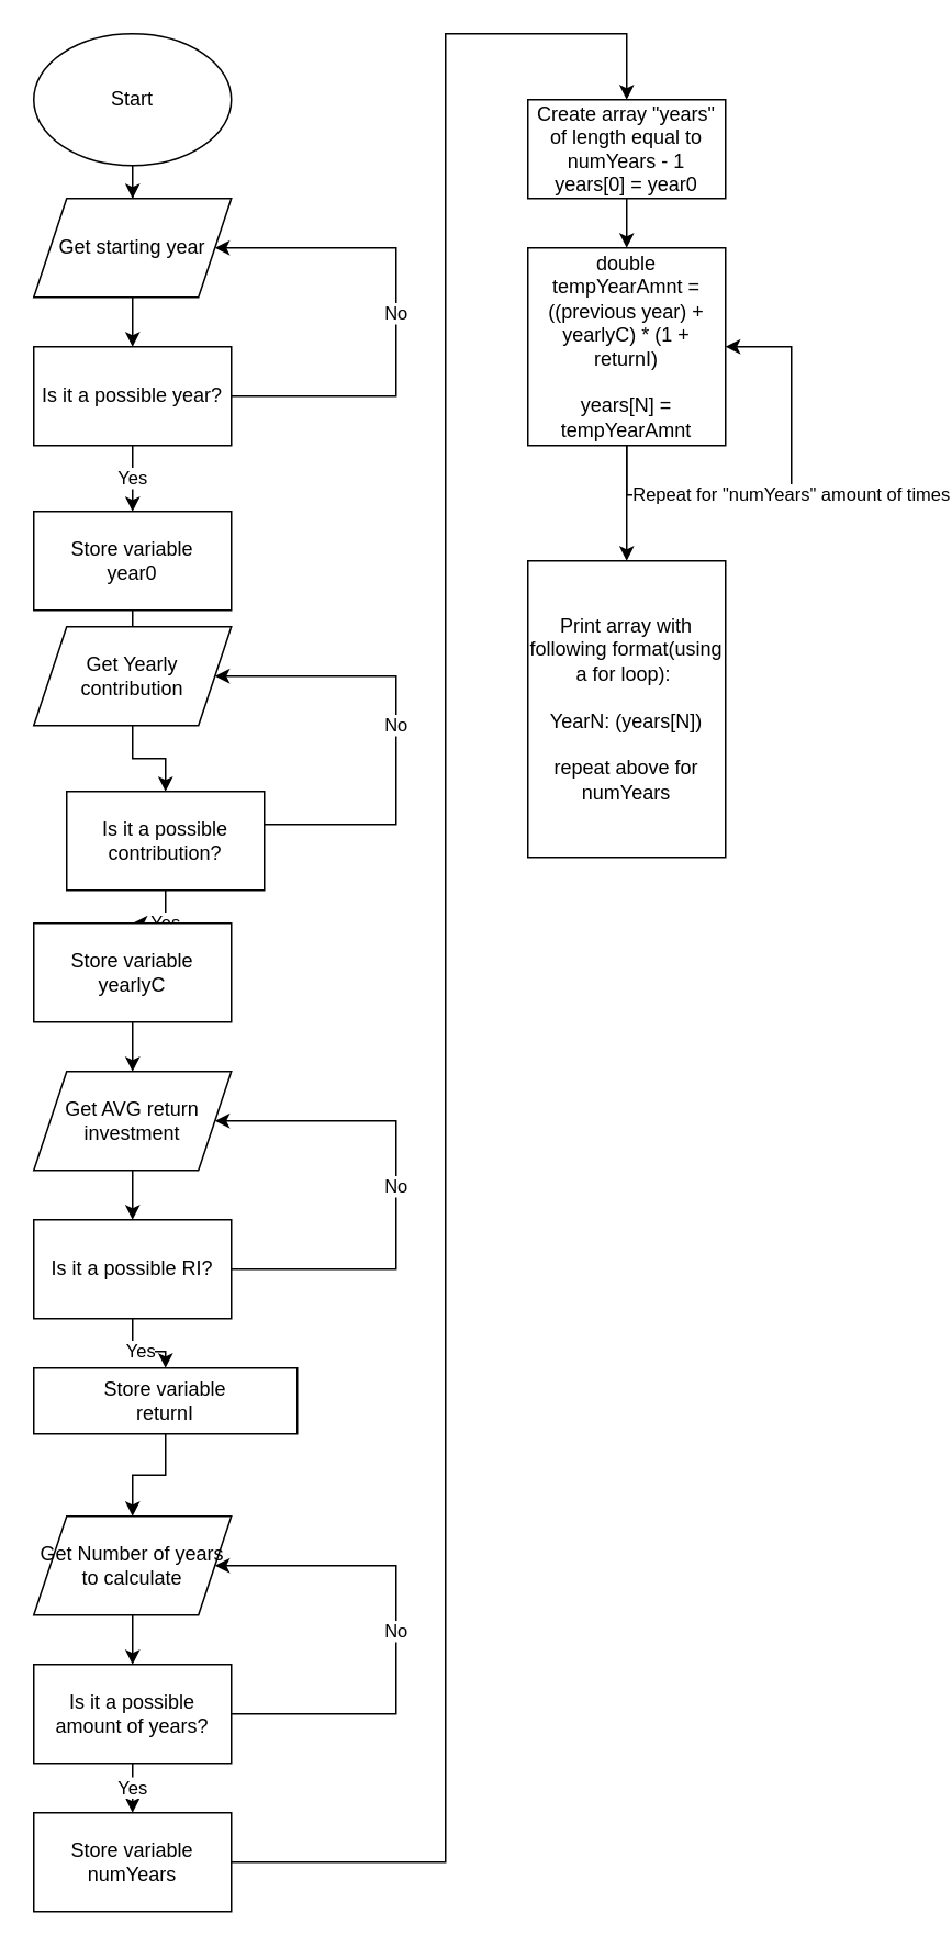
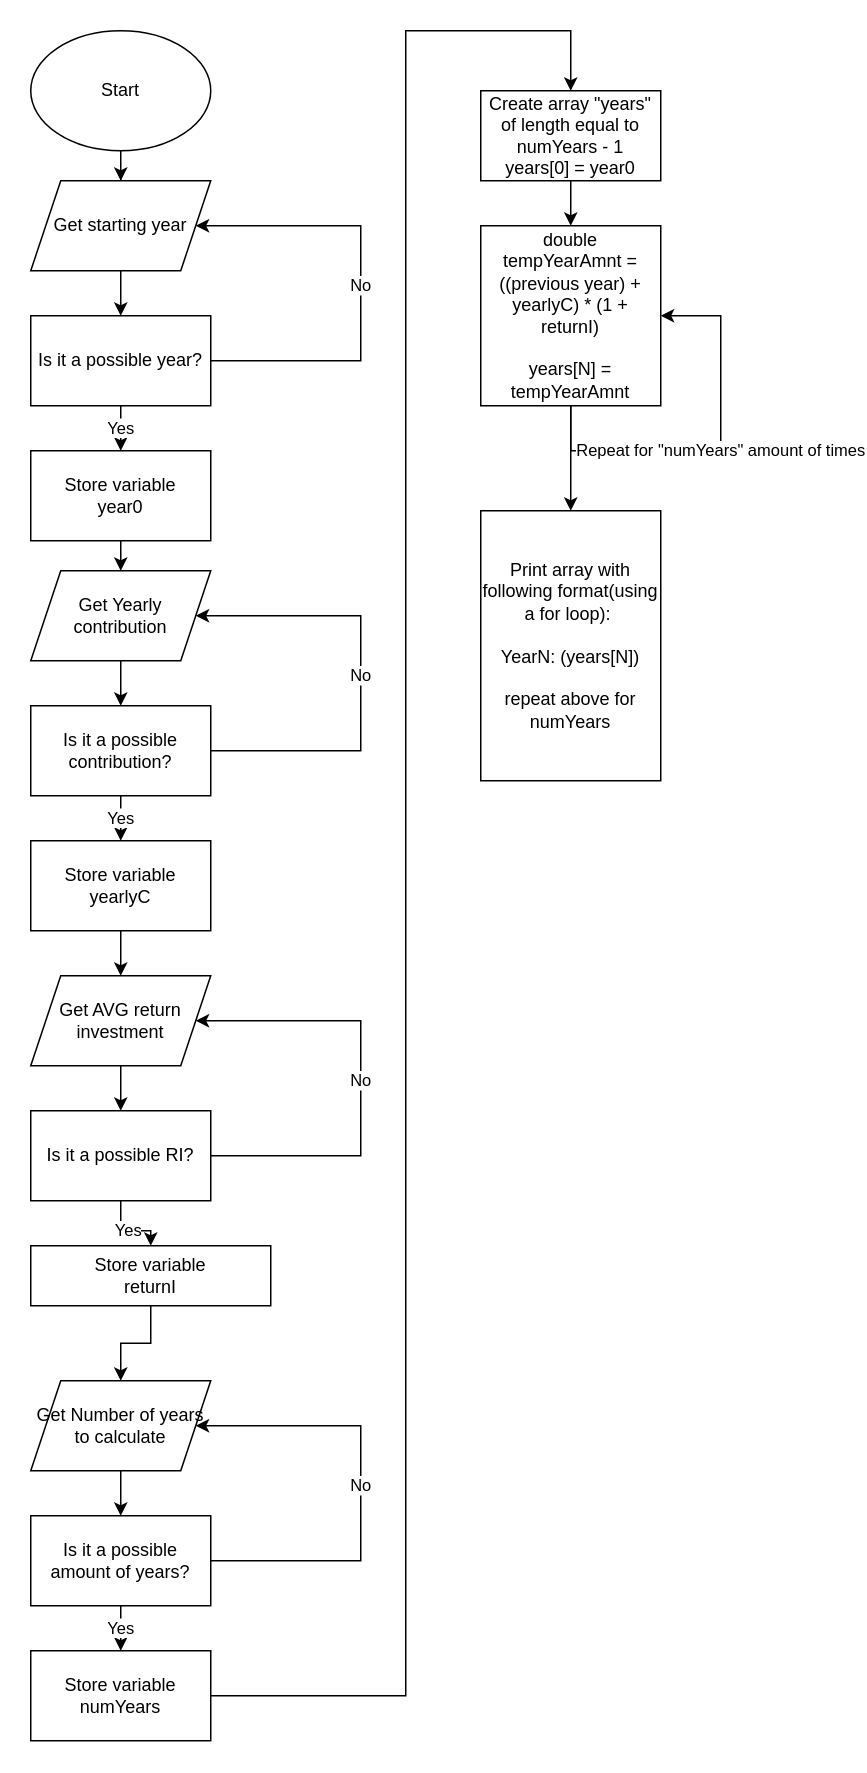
- <mxCell id="10" value="Store variable&lt;br&gt;year0" style="rounded=0;whiteSpace=wrap;html=1;" vertex="1" parent="1"><mxGeometry x="20" y="310" width="120" height="60" as="geometry" /></mxCell>
+ <mxCell id="10" value="Store variable&lt;br&gt;year0" style="rounded=0;whiteSpace=wrap;html=1;" vertex="1" parent="1"><mxGeometry x="20" y="300" width="120" height="60" as="geometry" /></mxCell>
- <mxCell id="15" value="Is it a possible contribution?" style="rounded=0;whiteSpace=wrap;html=1;" vertex="1" parent="1"><mxGeometry x="40" y="480" width="120" height="60" as="geometry" /></mxCell>
+ <mxCell id="15" value="Is it a possible contribution?" style="rounded=0;whiteSpace=wrap;html=1;" vertex="1" parent="1"><mxGeometry x="20" y="470" width="120" height="60" as="geometry" /></mxCell>
